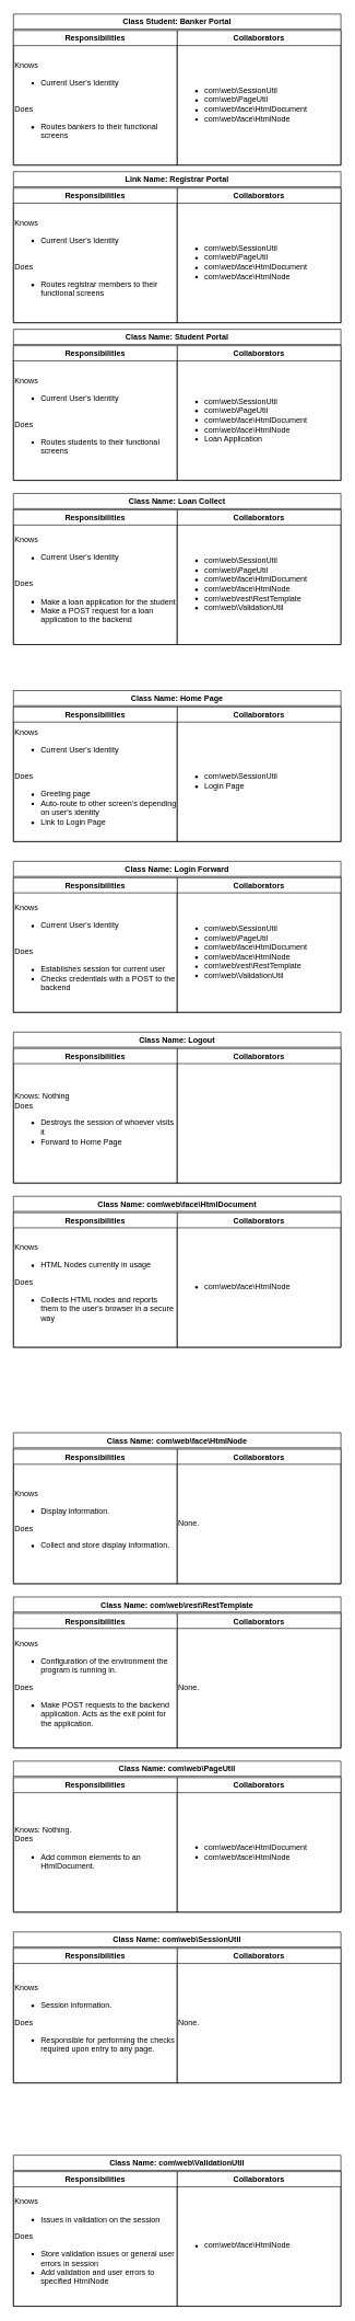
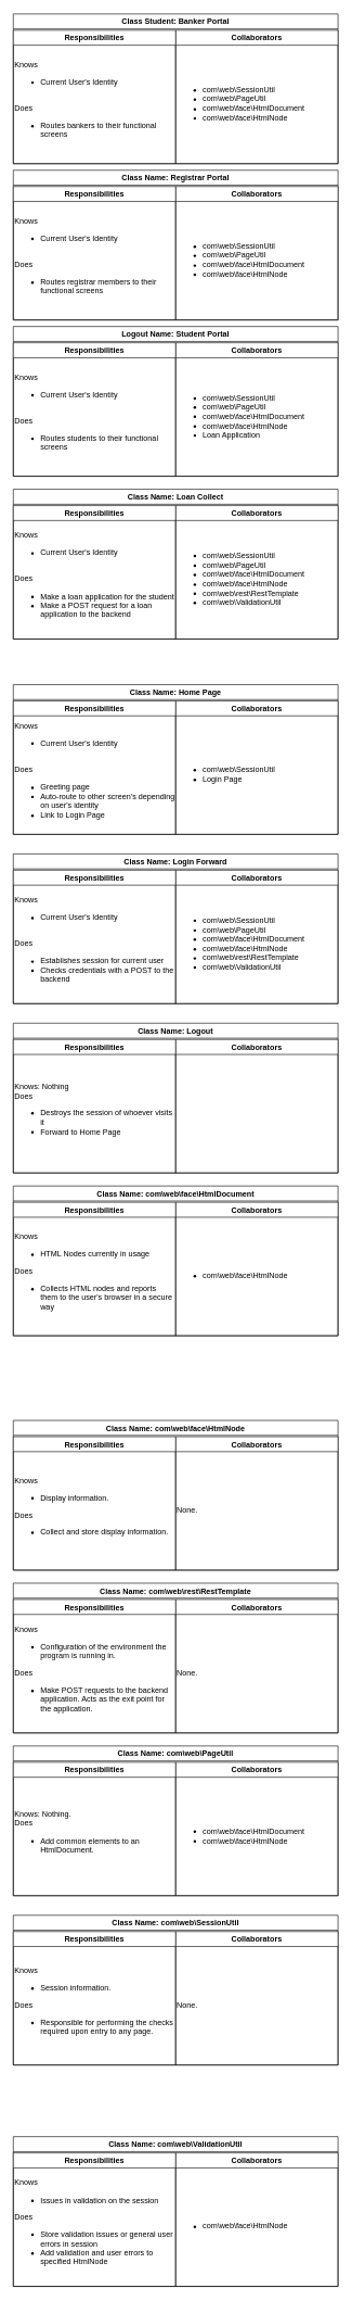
- <mxCell id="7" value="Link Name: Registrar Portal" style="swimlane;" parent="1" vertex="1"><mxGeometry x="20" y="260" width="500" height="230" as="geometry" /></mxCell>
+ <mxCell id="7" value="Class Name: Registrar Portal" style="swimlane;" parent="1" vertex="1"><mxGeometry x="20" y="260" width="500" height="230" as="geometry" /></mxCell>
- <mxCell id="12" value="Class Name: Student Portal" style="swimlane;" parent="1" vertex="1"><mxGeometry x="20" y="500" width="500" height="230" as="geometry" /></mxCell>
+ <mxCell id="12" value="Logout Name: Student Portal" style="swimlane;" parent="1" vertex="1"><mxGeometry x="20" y="500" width="500" height="230" as="geometry" /></mxCell>
